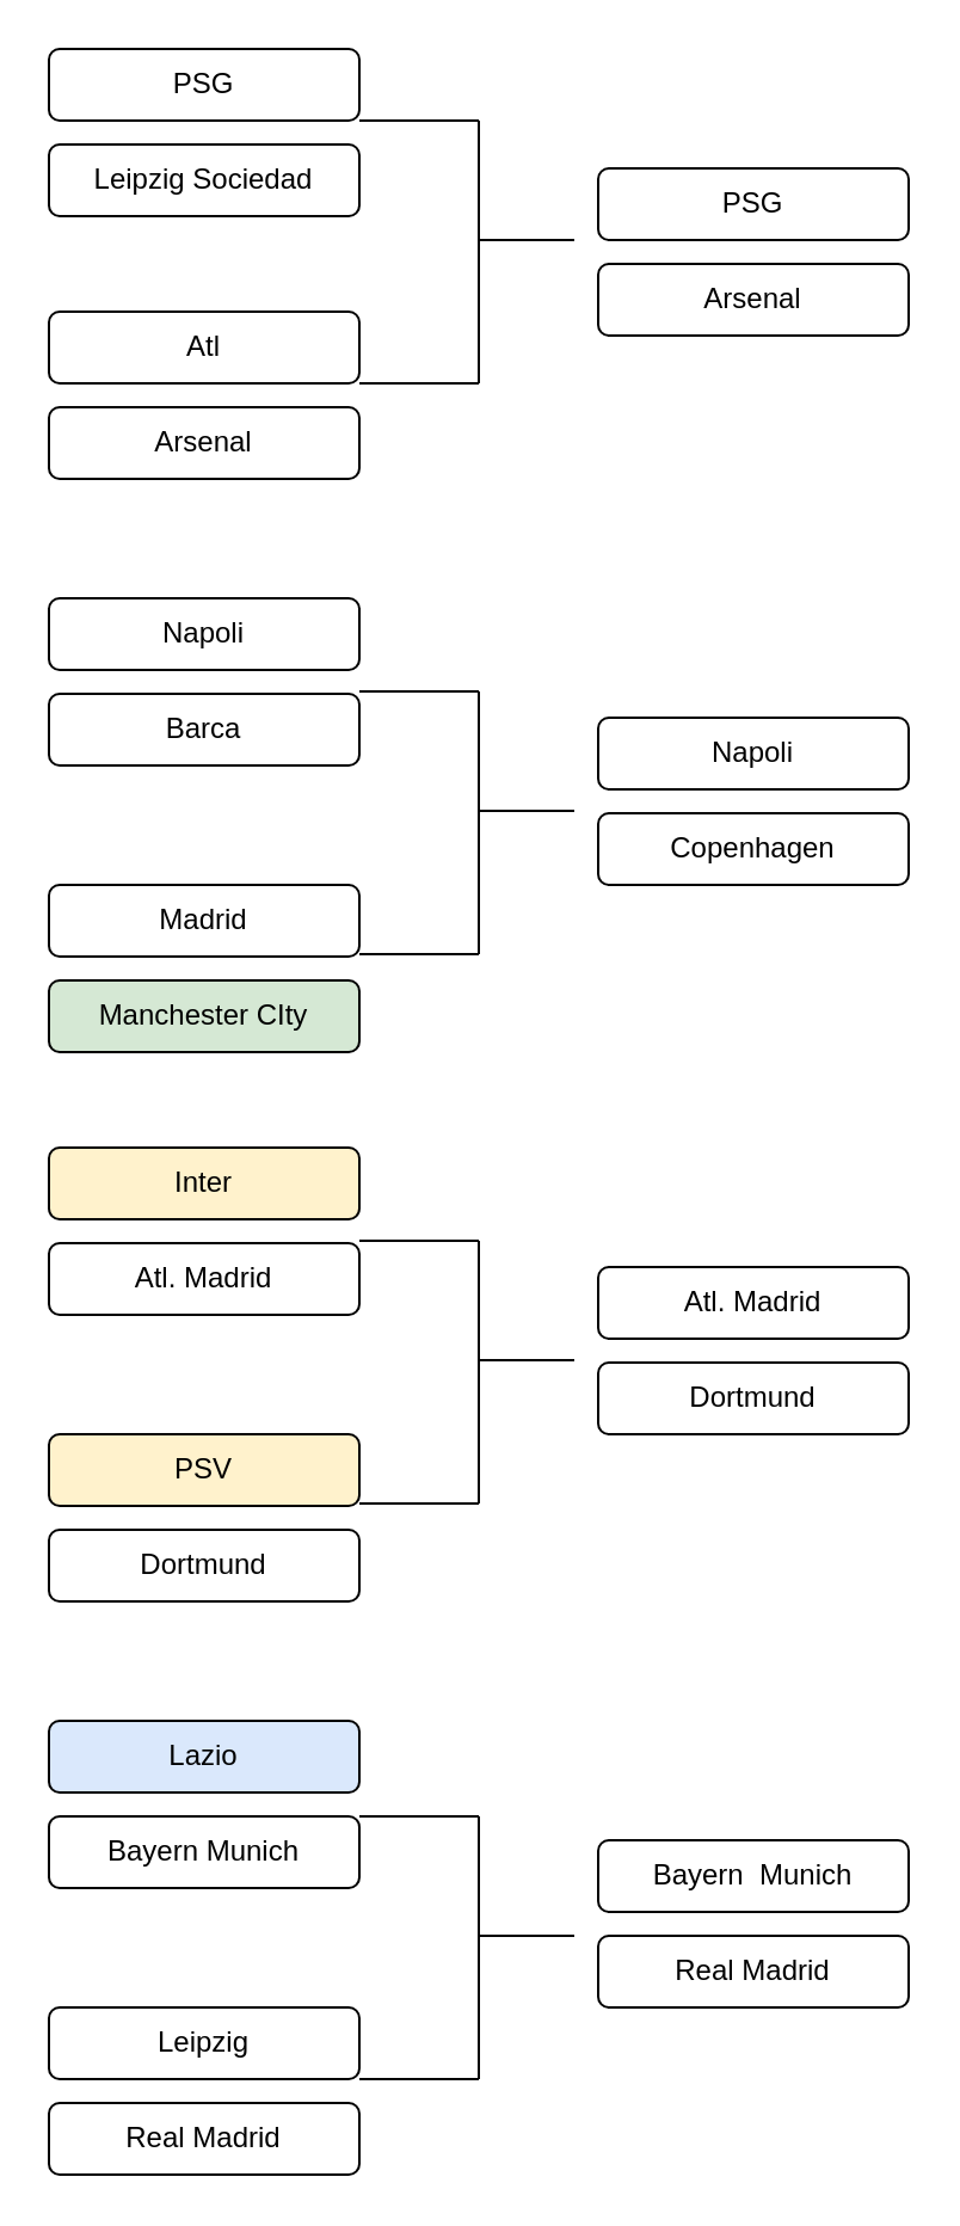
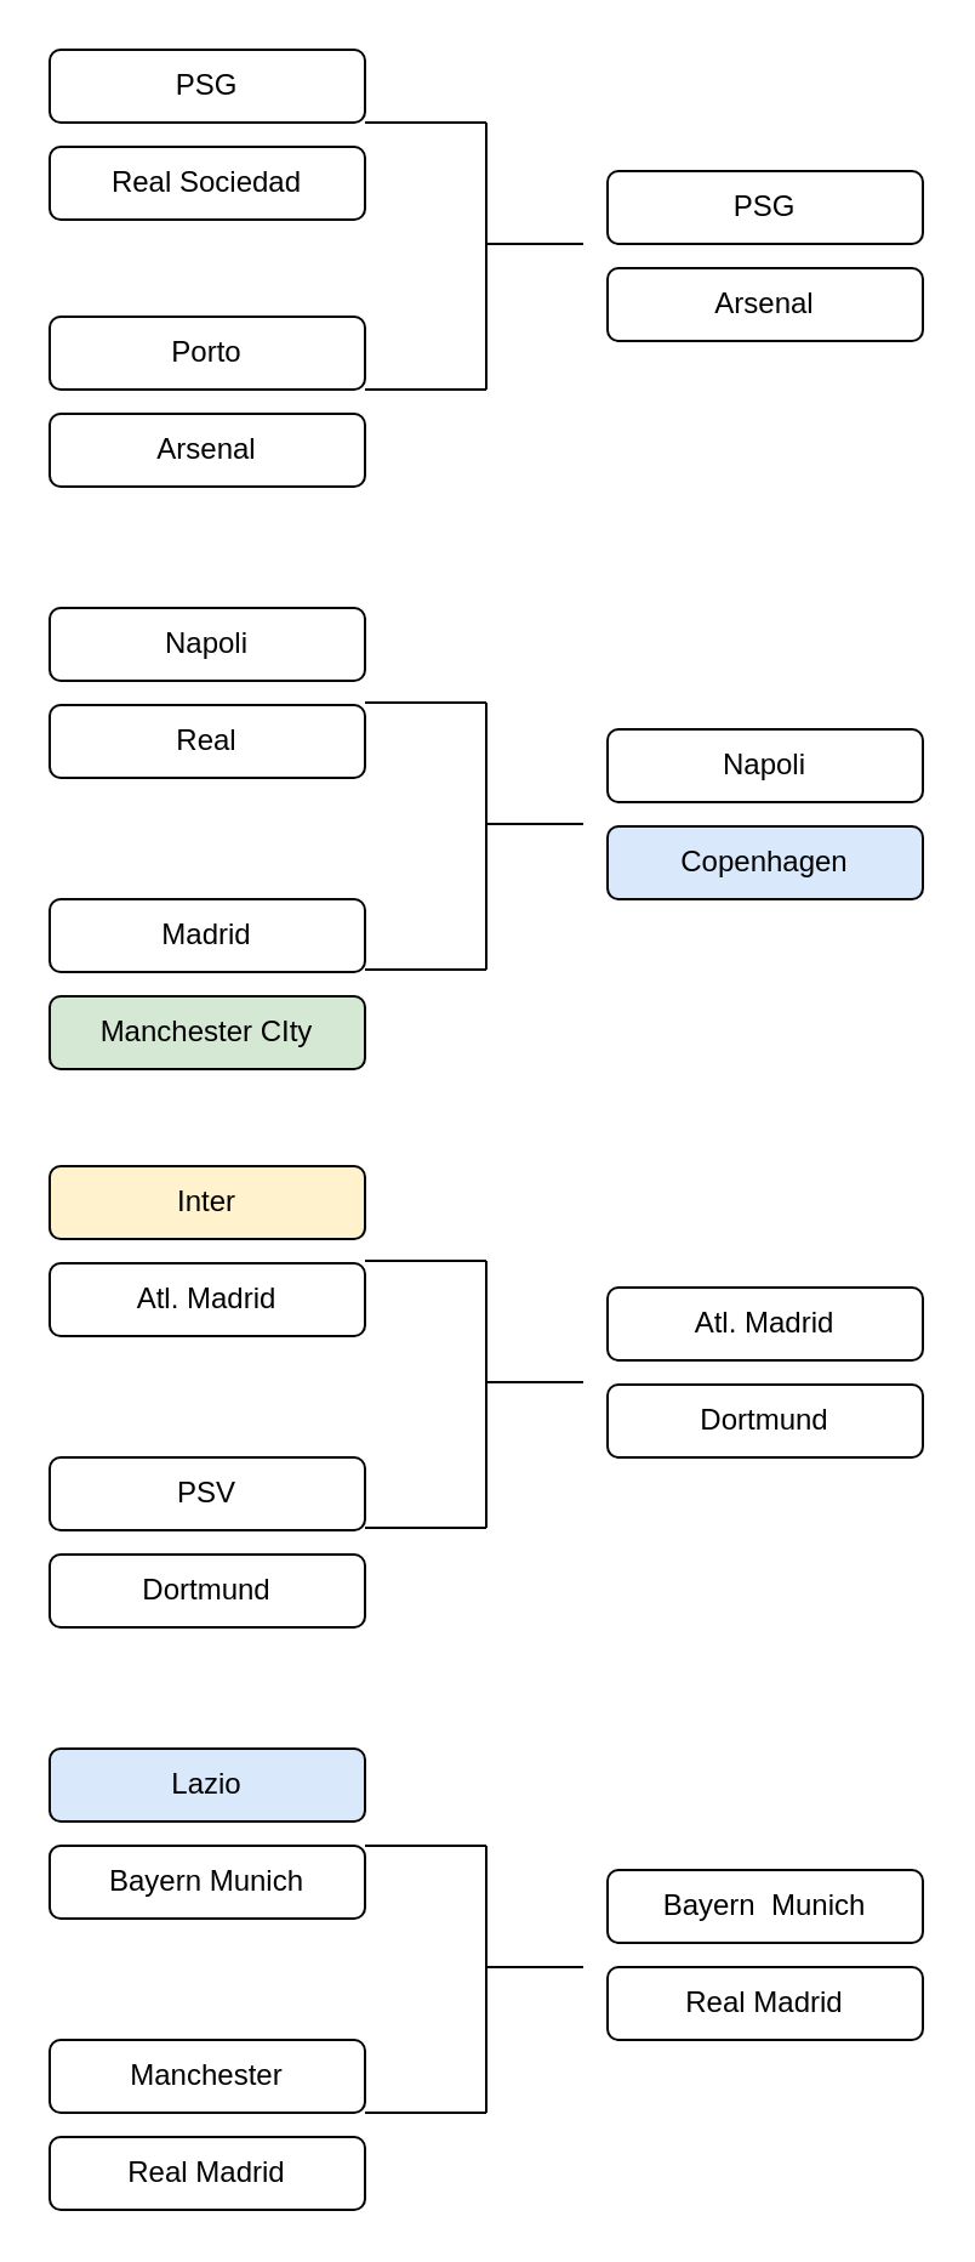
- <mxCell id="3" value="Leipzig Sociedad" style="rounded=1;whiteSpace=wrap;html=1;" parent="1" vertex="1"><mxGeometry x="20" y="60" width="130" height="30" as="geometry" /></mxCell>
+ <mxCell id="3" value="Real Sociedad" style="rounded=1;whiteSpace=wrap;html=1;" parent="1" vertex="1"><mxGeometry x="20" y="60" width="130" height="30" as="geometry" /></mxCell>
- <mxCell id="4" value="Atl" style="rounded=1;whiteSpace=wrap;html=1;" parent="1" vertex="1"><mxGeometry x="20" y="130" width="130" height="30" as="geometry" /></mxCell>
+ <mxCell id="4" value="Porto" style="rounded=1;whiteSpace=wrap;html=1;" parent="1" vertex="1"><mxGeometry x="20" y="130" width="130" height="30" as="geometry" /></mxCell>
- <mxCell id="7" value="Barca" style="rounded=1;whiteSpace=wrap;html=1;" parent="1" vertex="1"><mxGeometry x="20" y="290" width="130" height="30" as="geometry" /></mxCell>
+ <mxCell id="7" value="Real" style="rounded=1;whiteSpace=wrap;html=1;" parent="1" vertex="1"><mxGeometry x="20" y="290" width="130" height="30" as="geometry" /></mxCell>
- <mxCell id="37" value="Copenhagen" style="rounded=1;whiteSpace=wrap;html=1;" parent="1" vertex="1"><mxGeometry x="250" y="340" width="130" height="30" as="geometry" /></mxCell>
+ <mxCell id="37" value="Copenhagen" style="rounded=1;whiteSpace=wrap;html=1;fillColor=#dae8fc;" parent="1" vertex="1"><mxGeometry x="250" y="340" width="130" height="30" as="geometry" /></mxCell>
- <mxCell id="12" value="PSV" style="rounded=1;whiteSpace=wrap;html=1;fillColor=#fff2cc;" parent="1" vertex="1"><mxGeometry x="20" y="600" width="130" height="30" as="geometry" /></mxCell>
+ <mxCell id="12" value="PSV" style="rounded=1;whiteSpace=wrap;html=1;" parent="1" vertex="1"><mxGeometry x="20" y="600" width="130" height="30" as="geometry" /></mxCell>
- <mxCell id="16" value="Leipzig" style="rounded=1;whiteSpace=wrap;html=1;" parent="1" vertex="1"><mxGeometry x="20" y="840" width="130" height="30" as="geometry" /></mxCell>
+ <mxCell id="16" value="Manchester" style="rounded=1;whiteSpace=wrap;html=1;" parent="1" vertex="1"><mxGeometry x="20" y="840" width="130" height="30" as="geometry" /></mxCell>
